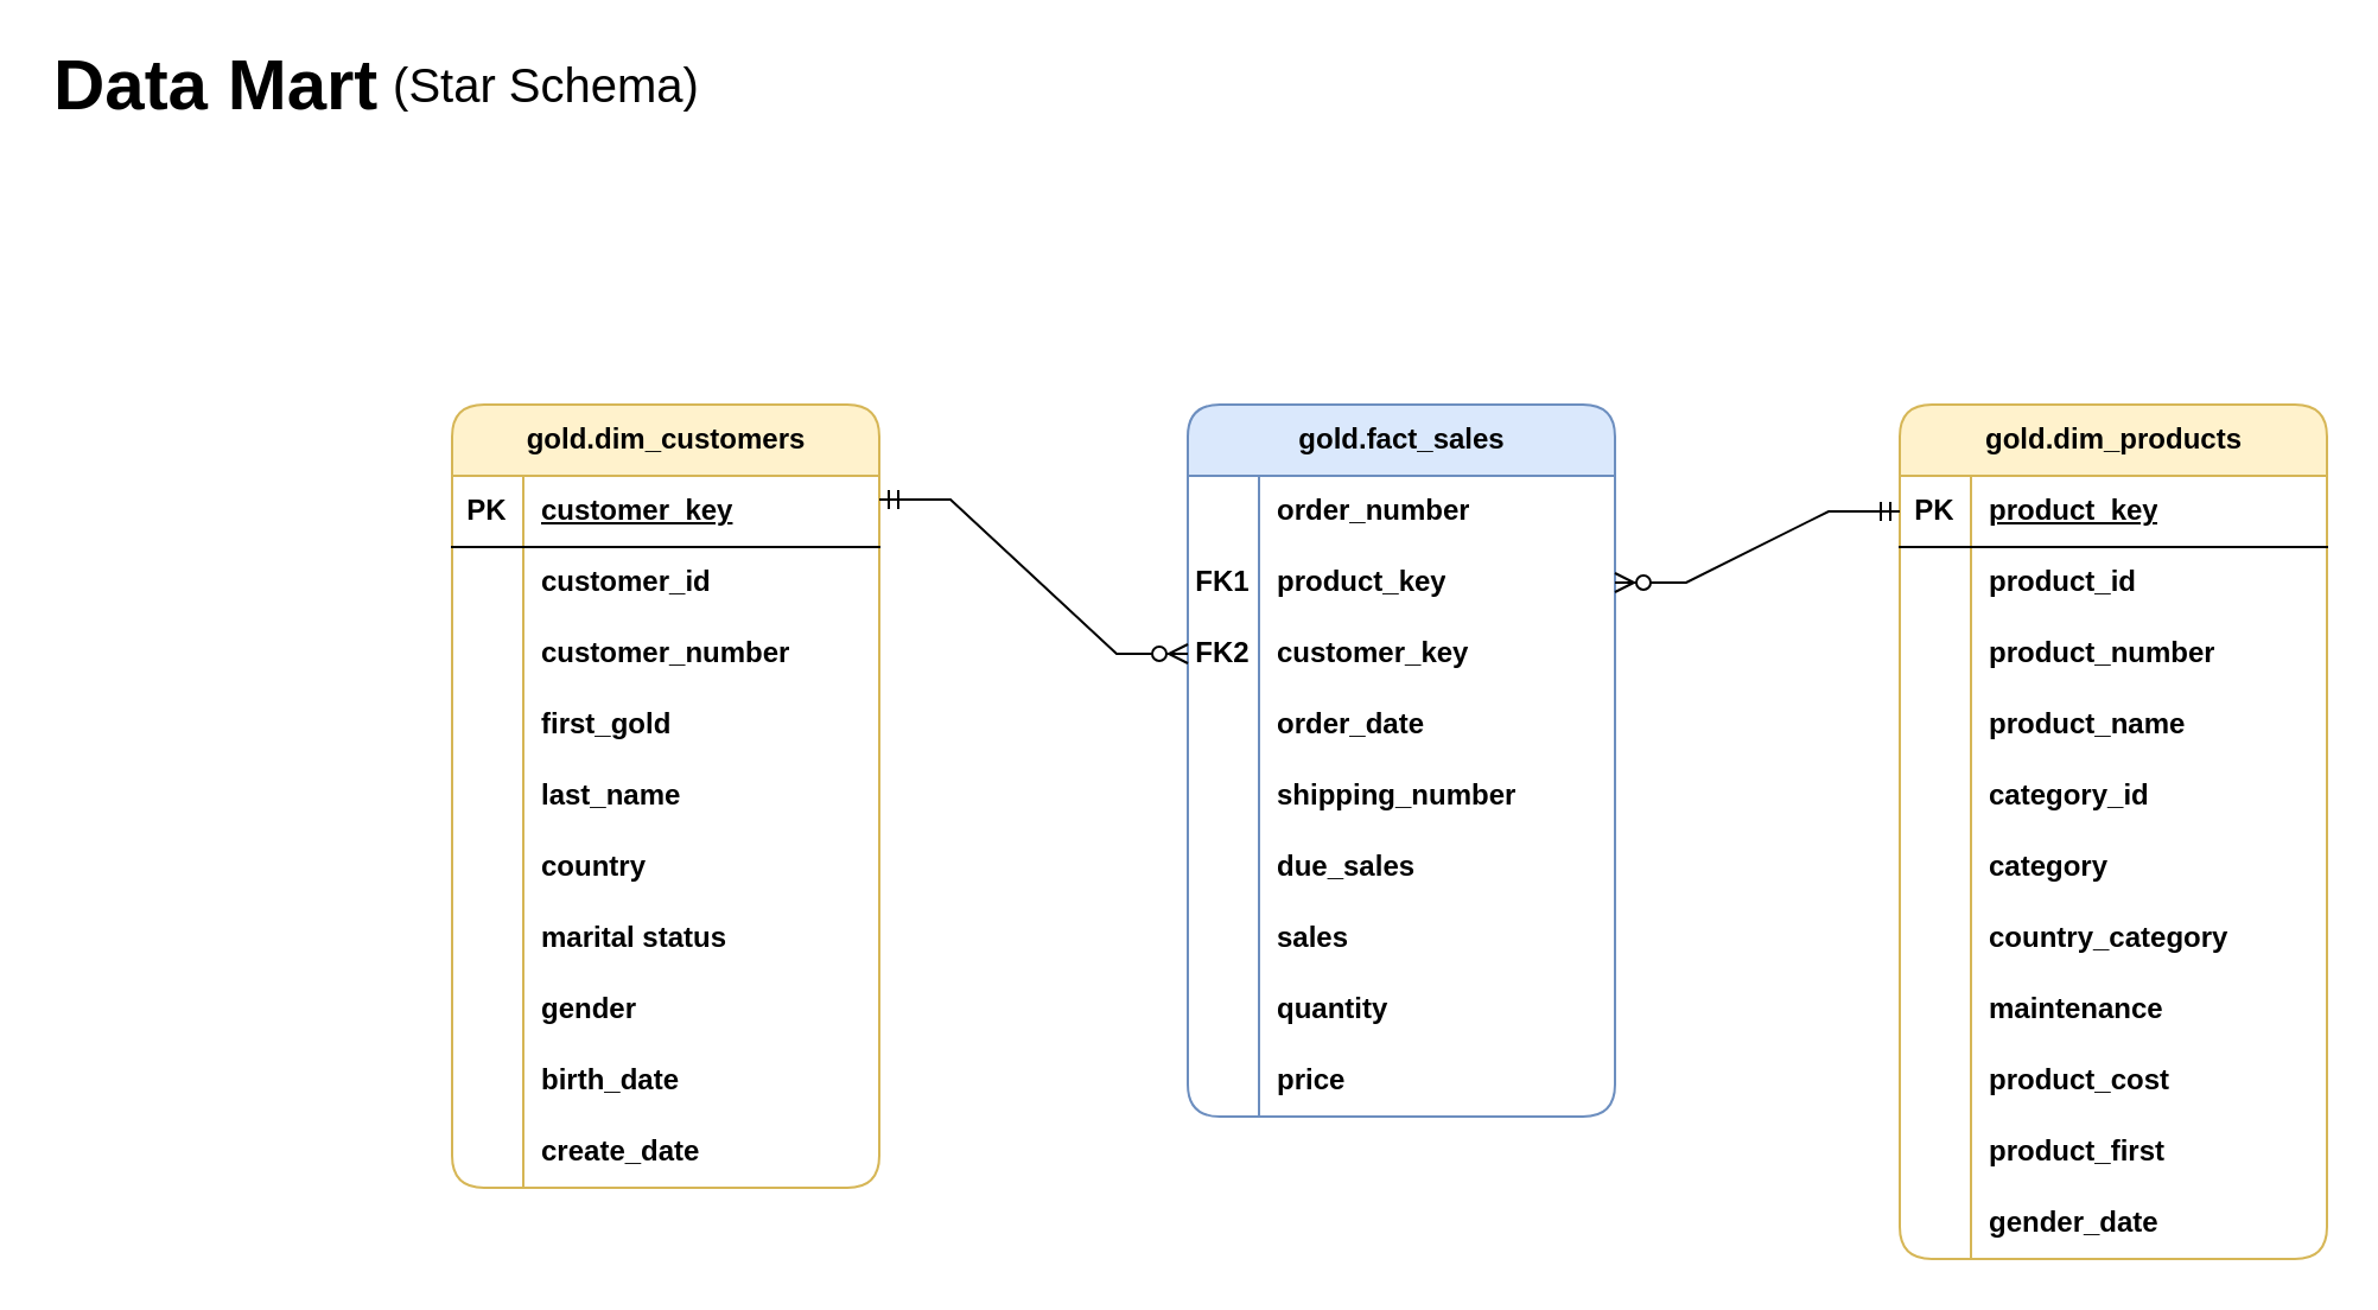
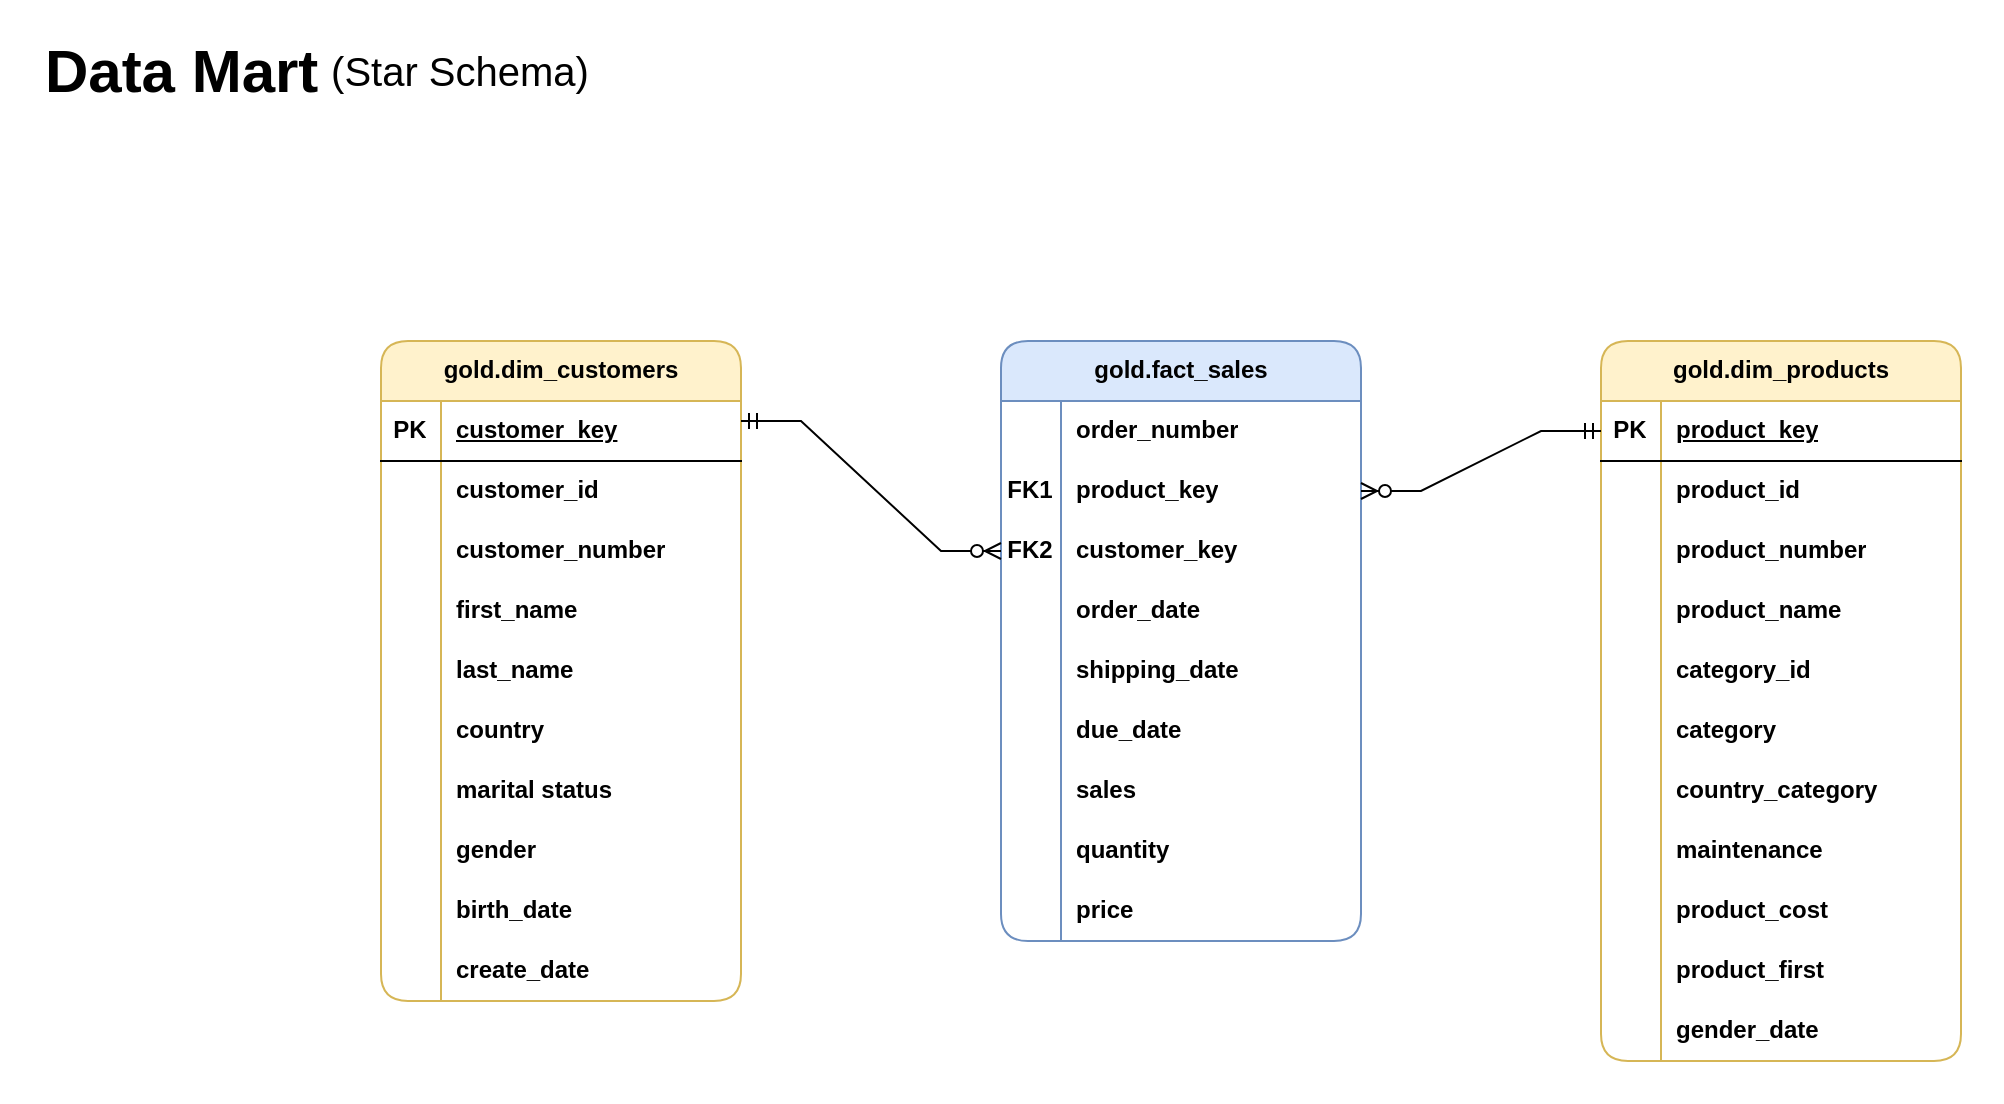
- <mxCell id="16" value="first_gold" style="shape=partialRectangle;connectable=0;fillColor=none;top=0;left=0;bottom=0;right=0;align=left;spacingLeft=6;overflow=hidden;whiteSpace=wrap;html=1;strokeWidth=16;fontStyle=1" vertex="1" parent="14"><mxGeometry x="30" width="150" height="30" as="geometry"><mxRectangle width="150" height="30" as="alternateBounds" /></mxGeometry></mxCell>
+ <mxCell id="16" value="first_name" style="shape=partialRectangle;connectable=0;fillColor=none;top=0;left=0;bottom=0;right=0;align=left;spacingLeft=6;overflow=hidden;whiteSpace=wrap;html=1;strokeWidth=16;fontStyle=1" vertex="1" parent="14"><mxGeometry x="30" width="150" height="30" as="geometry"><mxRectangle width="150" height="30" as="alternateBounds" /></mxGeometry></mxCell>
- <mxCell id="84" value="shipping_number" style="shape=partialRectangle;connectable=0;fillColor=none;top=0;left=0;bottom=0;right=0;align=left;spacingLeft=6;overflow=hidden;whiteSpace=wrap;html=1;strokeWidth=16;fontStyle=1" vertex="1" parent="82"><mxGeometry x="30" width="150" height="30" as="geometry"><mxRectangle width="150" height="30" as="alternateBounds" /></mxGeometry></mxCell>
+ <mxCell id="84" value="shipping_date" style="shape=partialRectangle;connectable=0;fillColor=none;top=0;left=0;bottom=0;right=0;align=left;spacingLeft=6;overflow=hidden;whiteSpace=wrap;html=1;strokeWidth=16;fontStyle=1" vertex="1" parent="82"><mxGeometry x="30" width="150" height="30" as="geometry"><mxRectangle width="150" height="30" as="alternateBounds" /></mxGeometry></mxCell>
- <mxCell id="87" value="due_sales" style="shape=partialRectangle;connectable=0;fillColor=none;top=0;left=0;bottom=0;right=0;align=left;spacingLeft=6;overflow=hidden;whiteSpace=wrap;html=1;strokeWidth=16;fontStyle=1" vertex="1" parent="85"><mxGeometry x="30" width="150" height="30" as="geometry"><mxRectangle width="150" height="30" as="alternateBounds" /></mxGeometry></mxCell>
+ <mxCell id="87" value="due_date" style="shape=partialRectangle;connectable=0;fillColor=none;top=0;left=0;bottom=0;right=0;align=left;spacingLeft=6;overflow=hidden;whiteSpace=wrap;html=1;strokeWidth=16;fontStyle=1" vertex="1" parent="85"><mxGeometry x="30" width="150" height="30" as="geometry"><mxRectangle width="150" height="30" as="alternateBounds" /></mxGeometry></mxCell>
